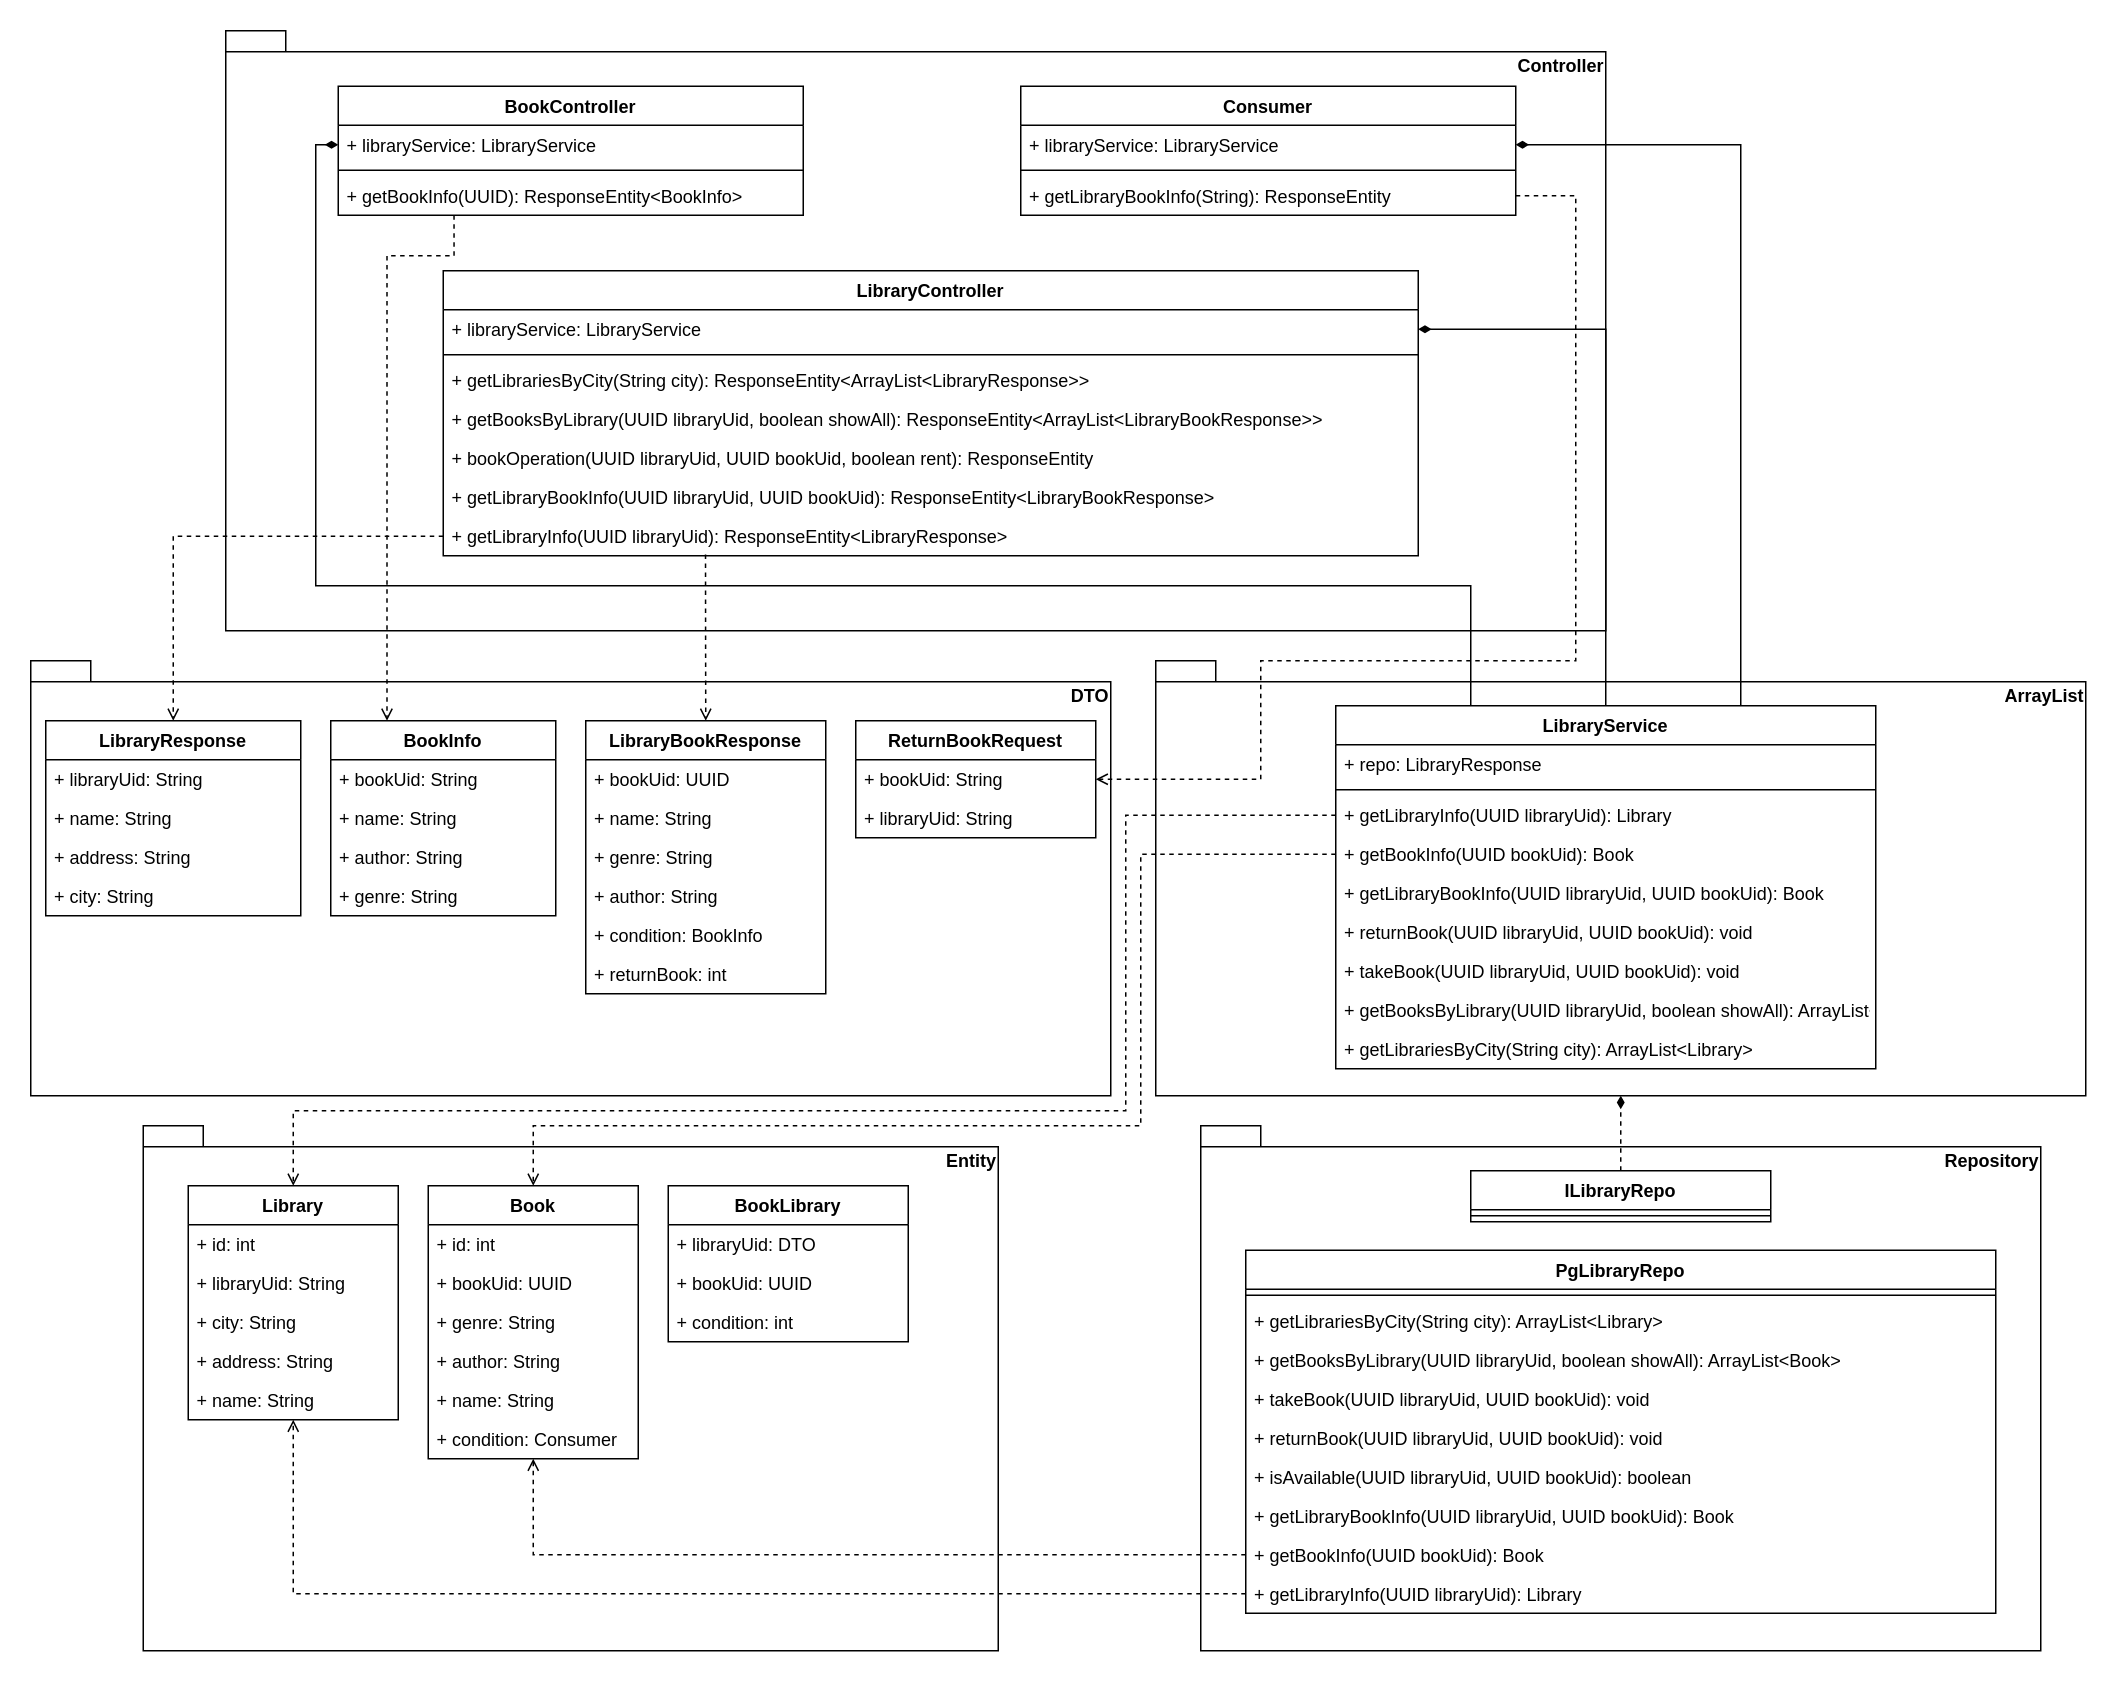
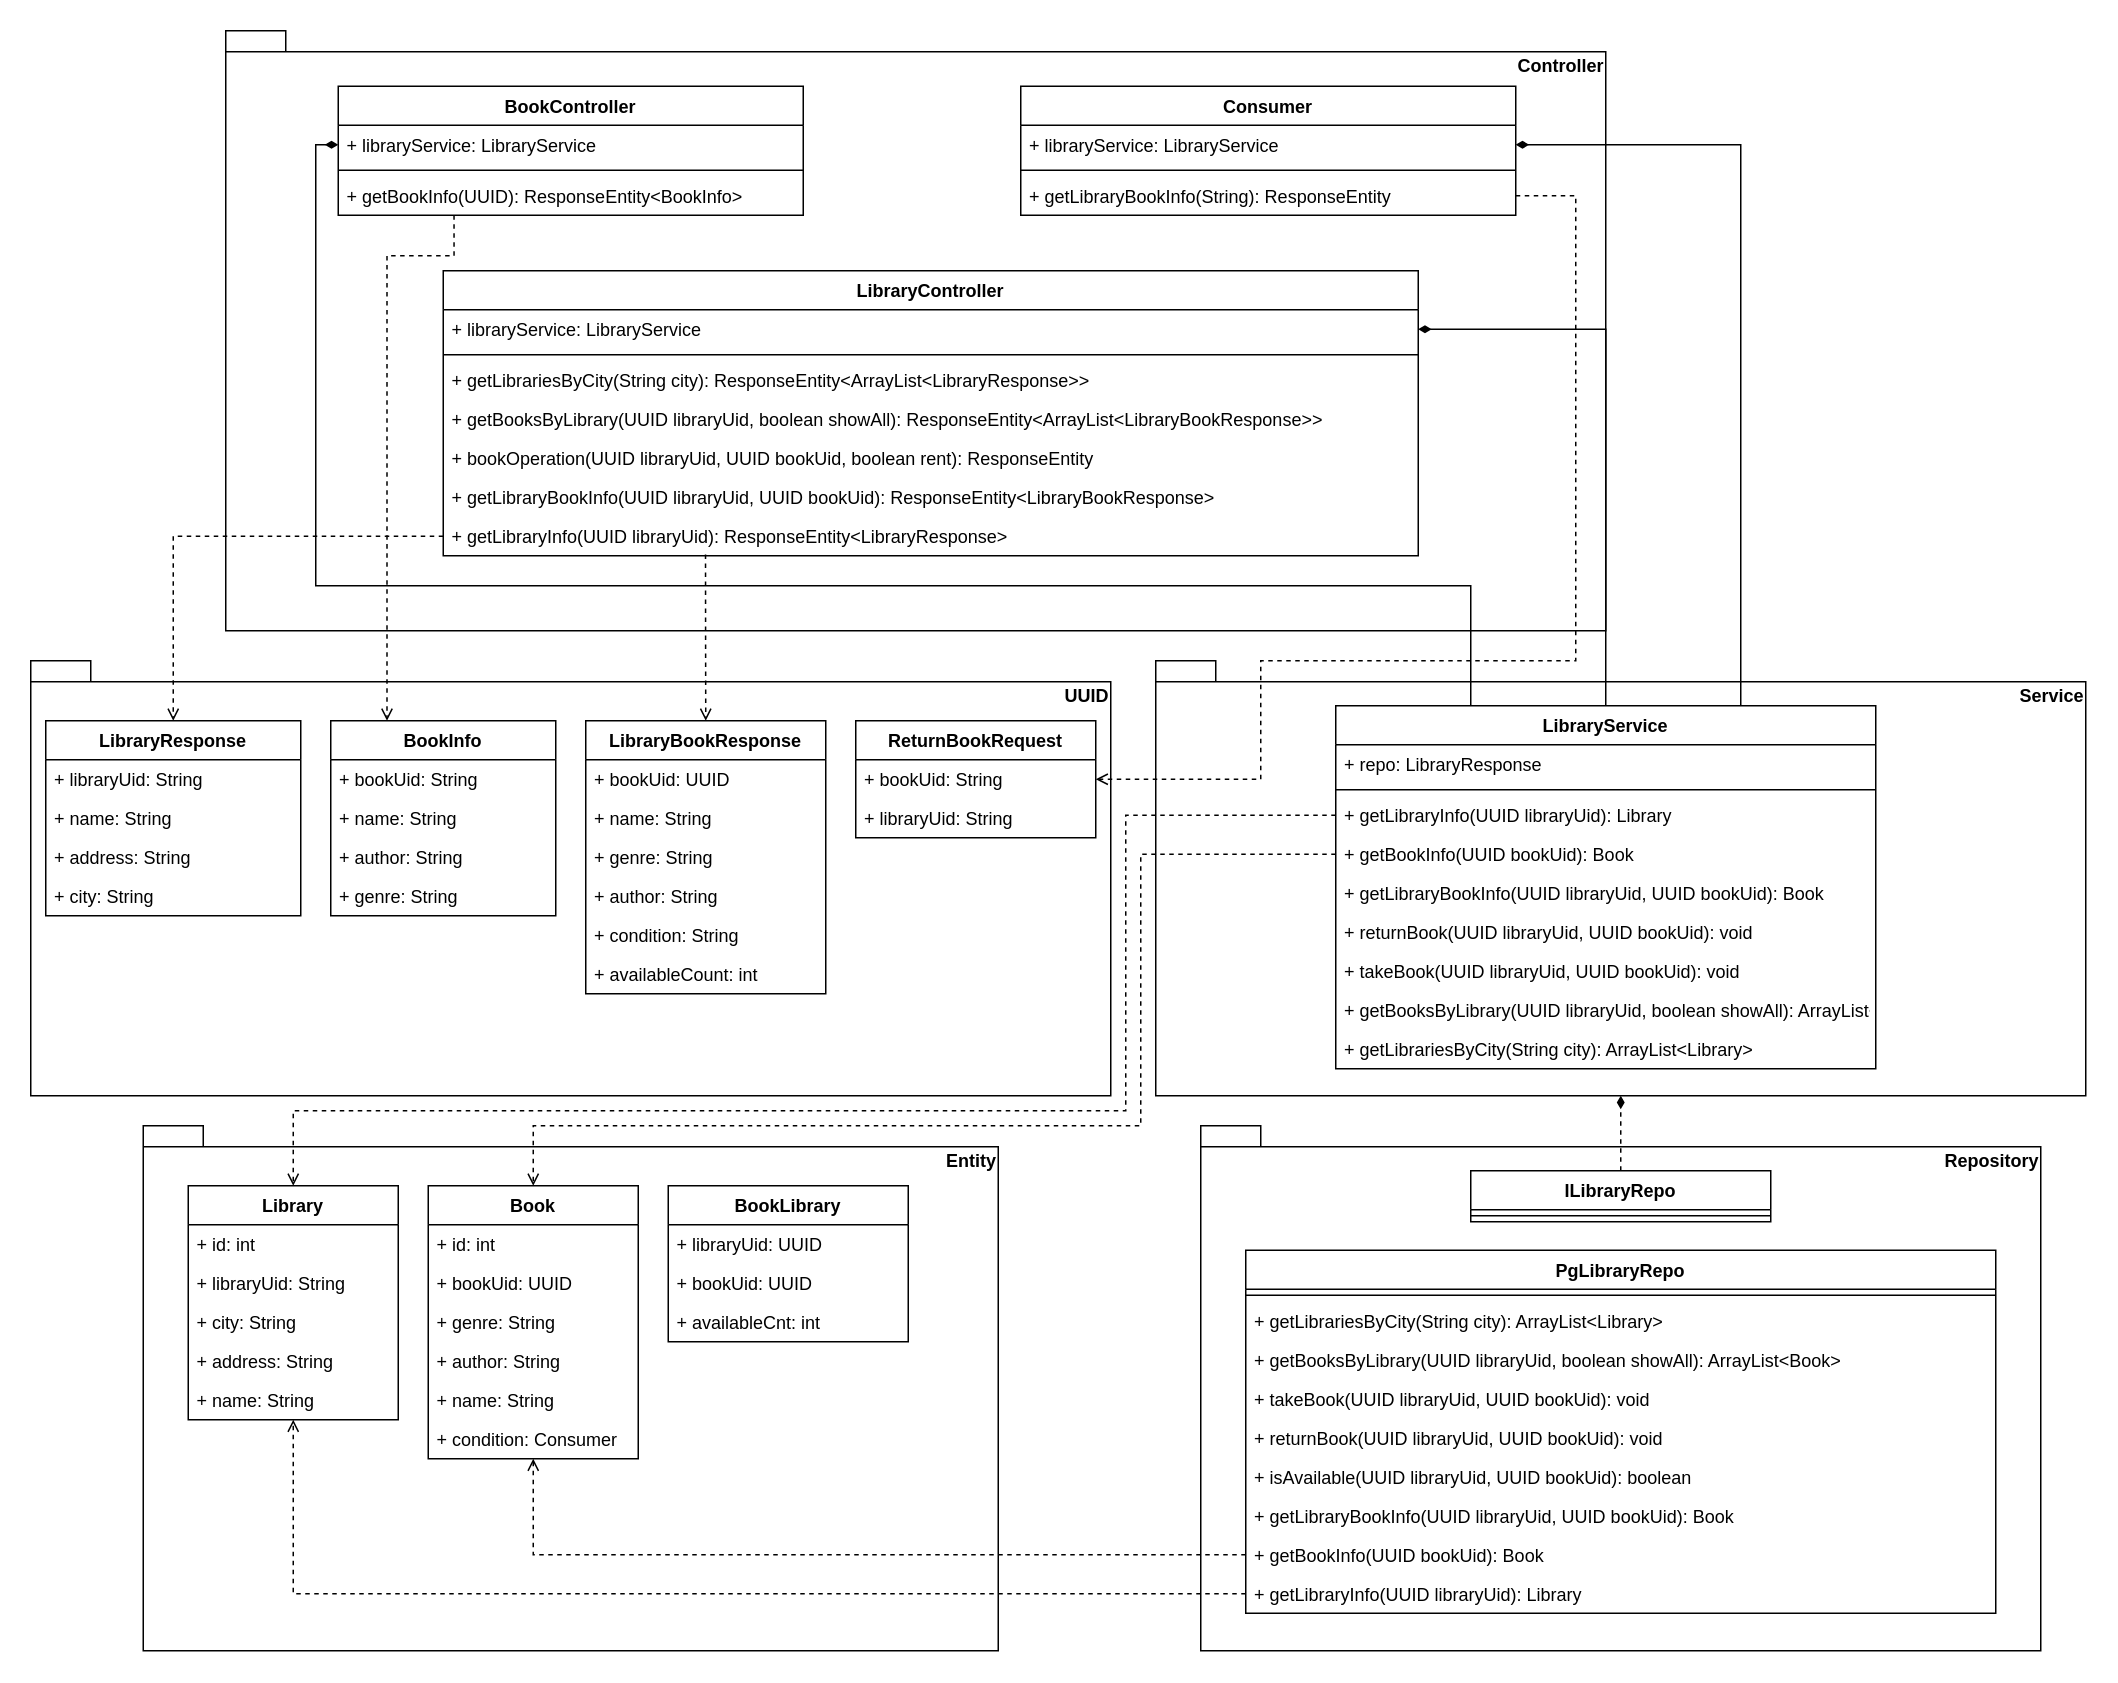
- <mxCell id="4" value="DTO" style="shape=folder;fontStyle=1;spacingTop=10;tabWidth=40;tabHeight=14;tabPosition=left;html=1;verticalAlign=top;align=right;" parent="1" vertex="1"><mxGeometry x="20" y="440" width="720" height="290" as="geometry" /></mxCell>
+ <mxCell id="4" value="UUID" style="shape=folder;fontStyle=1;spacingTop=10;tabWidth=40;tabHeight=14;tabPosition=left;html=1;verticalAlign=top;align=right;" parent="1" vertex="1"><mxGeometry x="20" y="440" width="720" height="290" as="geometry" /></mxCell>
- <mxCell id="5" value="ArrayList" style="shape=folder;fontStyle=1;spacingTop=10;tabWidth=40;tabHeight=14;tabPosition=left;html=1;verticalAlign=top;align=right;" parent="1" vertex="1"><mxGeometry x="770" y="440" width="620" height="290" as="geometry" /></mxCell>
+ <mxCell id="5" value="Service" style="shape=folder;fontStyle=1;spacingTop=10;tabWidth=40;tabHeight=14;tabPosition=left;html=1;verticalAlign=top;align=right;" parent="1" vertex="1"><mxGeometry x="770" y="440" width="620" height="290" as="geometry" /></mxCell>
- <mxCell id="39" value="+ condition: BookInfo" style="text;strokeColor=none;fillColor=none;align=left;verticalAlign=top;spacingLeft=4;spacingRight=4;overflow=hidden;rotatable=0;points=[[0,0.5],[1,0.5]];portConstraint=eastwest;" parent="34" vertex="1"><mxGeometry y="130" width="160" height="26" as="geometry" /></mxCell>
+ <mxCell id="39" value="+ condition: String" style="text;strokeColor=none;fillColor=none;align=left;verticalAlign=top;spacingLeft=4;spacingRight=4;overflow=hidden;rotatable=0;points=[[0,0.5],[1,0.5]];portConstraint=eastwest;" parent="34" vertex="1"><mxGeometry y="130" width="160" height="26" as="geometry" /></mxCell>
- <mxCell id="40" value="+ returnBook: int" style="text;strokeColor=none;fillColor=none;align=left;verticalAlign=top;spacingLeft=4;spacingRight=4;overflow=hidden;rotatable=0;points=[[0,0.5],[1,0.5]];portConstraint=eastwest;" parent="34" vertex="1"><mxGeometry y="156" width="160" height="26" as="geometry" /></mxCell>
+ <mxCell id="40" value="+ availableCount: int" style="text;strokeColor=none;fillColor=none;align=left;verticalAlign=top;spacingLeft=4;spacingRight=4;overflow=hidden;rotatable=0;points=[[0,0.5],[1,0.5]];portConstraint=eastwest;" parent="34" vertex="1"><mxGeometry y="156" width="160" height="26" as="geometry" /></mxCell>
- <mxCell id="21" value="+ libraryUid: DTO" style="text;strokeColor=none;fillColor=none;align=left;verticalAlign=top;spacingLeft=4;spacingRight=4;overflow=hidden;rotatable=0;points=[[0,0.5],[1,0.5]];portConstraint=eastwest;" parent="20" vertex="1"><mxGeometry y="26" width="160" height="26" as="geometry" /></mxCell>
+ <mxCell id="21" value="+ libraryUid: UUID" style="text;strokeColor=none;fillColor=none;align=left;verticalAlign=top;spacingLeft=4;spacingRight=4;overflow=hidden;rotatable=0;points=[[0,0.5],[1,0.5]];portConstraint=eastwest;" parent="20" vertex="1"><mxGeometry y="26" width="160" height="26" as="geometry" /></mxCell>
- <mxCell id="23" value="+ condition: int" style="text;strokeColor=none;fillColor=none;align=left;verticalAlign=top;spacingLeft=4;spacingRight=4;overflow=hidden;rotatable=0;points=[[0,0.5],[1,0.5]];portConstraint=eastwest;" parent="20" vertex="1"><mxGeometry y="78" width="160" height="26" as="geometry" /></mxCell>
+ <mxCell id="23" value="+ availableCnt: int" style="text;strokeColor=none;fillColor=none;align=left;verticalAlign=top;spacingLeft=4;spacingRight=4;overflow=hidden;rotatable=0;points=[[0,0.5],[1,0.5]];portConstraint=eastwest;" parent="20" vertex="1"><mxGeometry y="78" width="160" height="26" as="geometry" /></mxCell>
